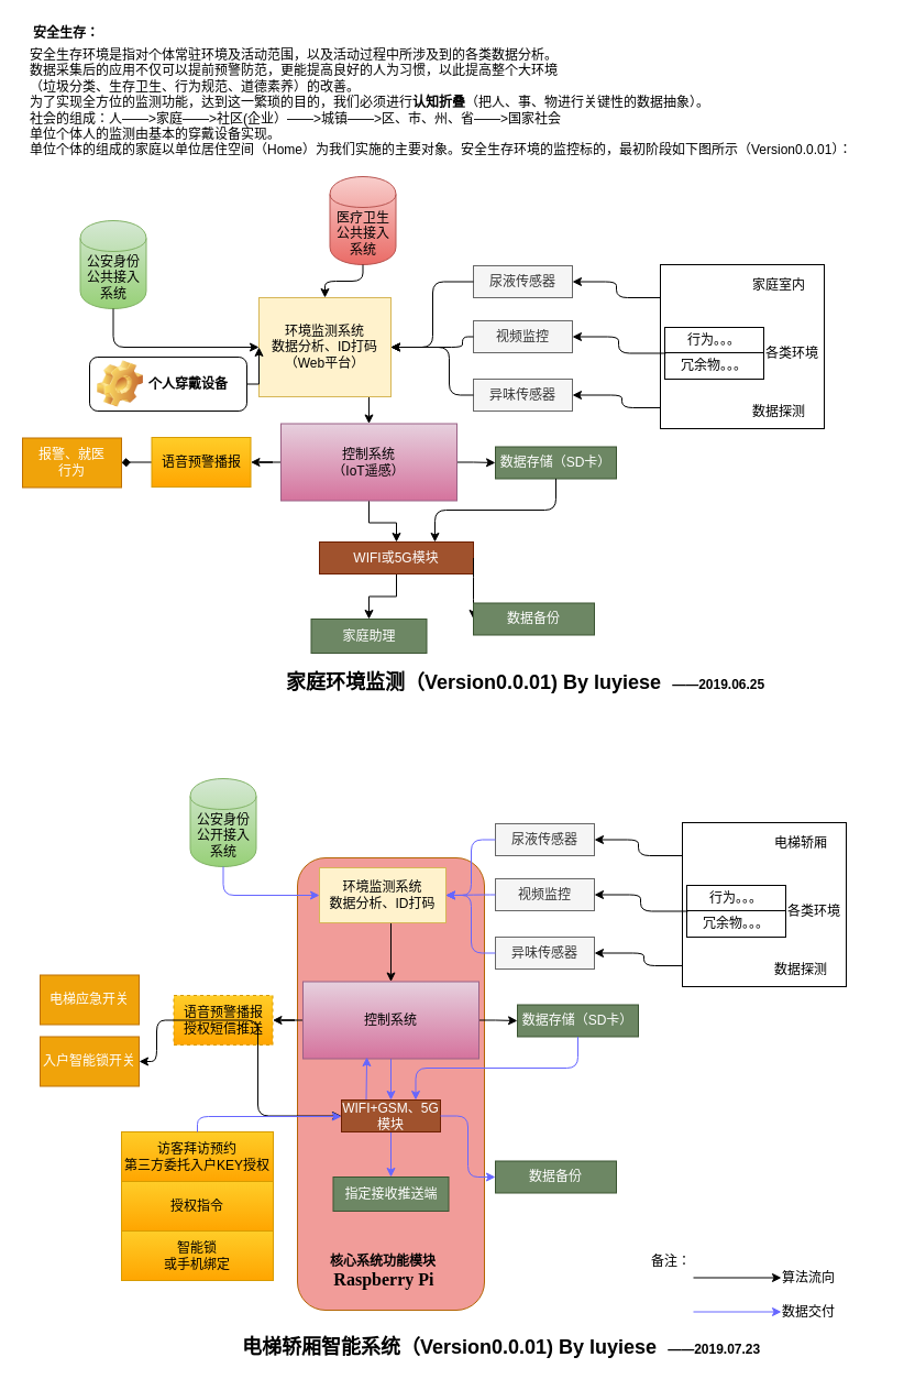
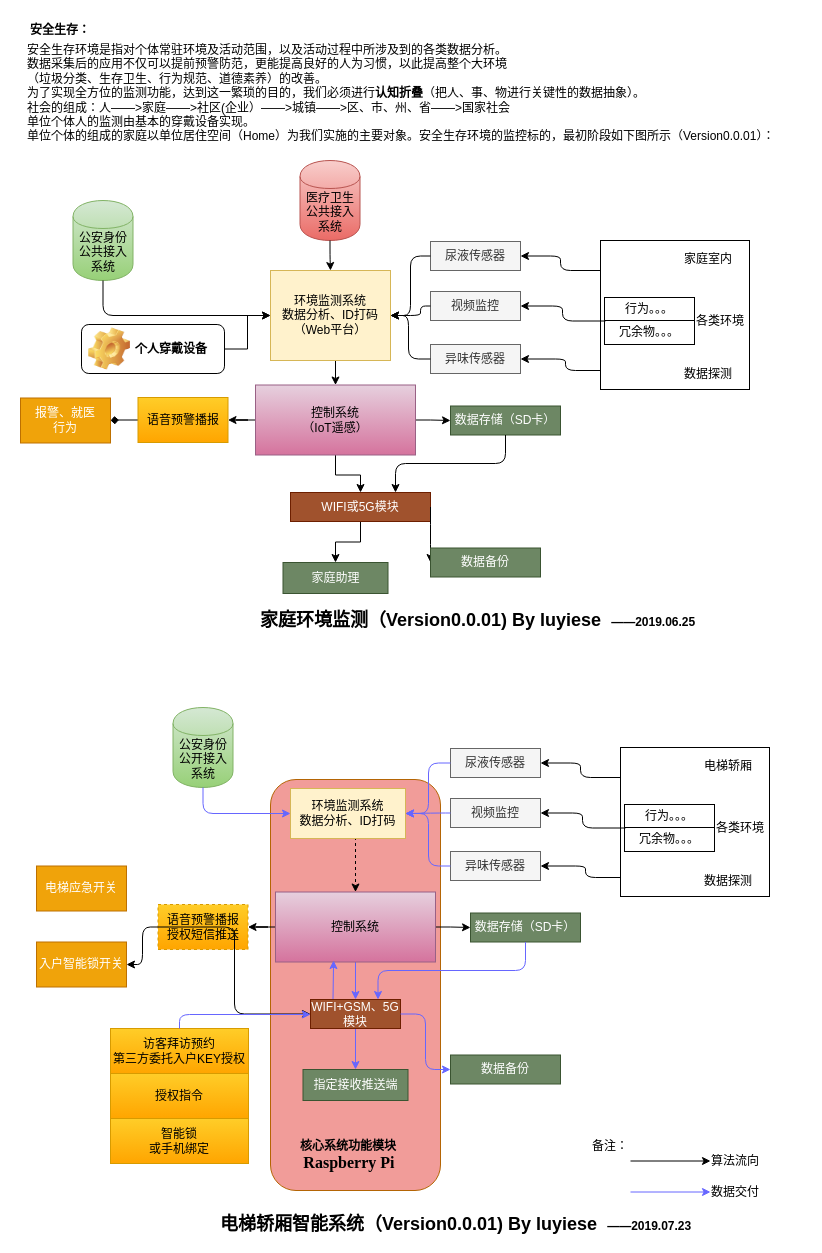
- <mxCell id="13" value="环境监测系统&lt;br&gt;数据分析、ID打码&lt;br&gt;（Web平台）" style="rounded=0;whiteSpace=wrap;html=1;fillColor=#fff2cc;strokeColor=#d6b656;" vertex="1" parent="1"><mxGeometry x="235" y="270" width="120" height="90" as="geometry" /></mxCell>
+ <mxCell id="13" value="环境监测系统&lt;br&gt;数据分析、ID打码&lt;br&gt;（Web平台）" style="rounded=0;whiteSpace=wrap;html=1;fillColor=#fff2cc;strokeColor=#d6b656;" vertex="1" parent="1"><mxGeometry x="270" y="270" width="120" height="90" as="geometry" /></mxCell>
- <mxCell id="44" style="edgeStyle=orthogonalEdgeStyle;rounded=0;orthogonalLoop=1;jettySize=auto;html=1;exitX=0.5;exitY=1;exitDx=0;exitDy=0;entryX=0.5;entryY=0;entryDx=0;entryDy=0;" edge="1" parent="1" source="45" target="41"><mxGeometry relative="1" as="geometry"><Array as="points"><mxPoint x="355" y="838" /></Array></mxGeometry></mxCell>
+ <mxCell id="44" style="edgeStyle=orthogonalEdgeStyle;rounded=0;orthogonalLoop=1;jettySize=auto;html=1;exitX=0.5;exitY=1;exitDx=0;exitDy=0;entryX=0.5;entryY=0;entryDx=0;entryDy=0;dashed=1;" edge="1" parent="1" source="45" target="41"><mxGeometry relative="1" as="geometry"><Array as="points"><mxPoint x="355" y="838" /></Array></mxGeometry></mxCell>
- <mxCell id="43" value="电梯应急开关" style="rounded=0;whiteSpace=wrap;html=1;fillColor=#f0a30a;strokeColor=#BD7000;fontColor=#ffffff;" vertex="1" parent="1"><mxGeometry x="36" y="885.5" width="90" height="45" as="geometry" /></mxCell>
+ <mxCell id="43" value="电梯应急开关" style="rounded=0;whiteSpace=wrap;html=1;fillColor=#f0a30a;strokeColor=#BD7000;fontColor=#ffffff;" vertex="1" parent="1"><mxGeometry x="36" y="865.5" width="90" height="45" as="geometry" /></mxCell>
